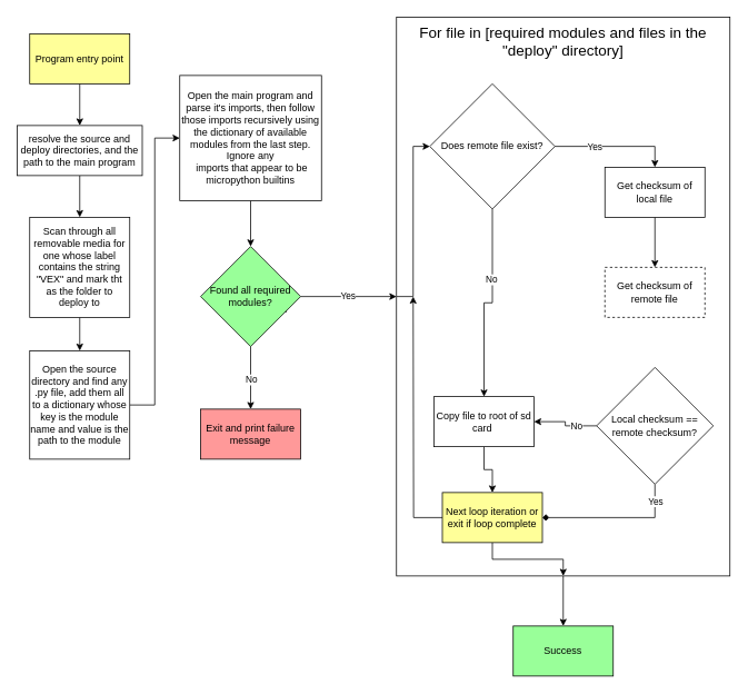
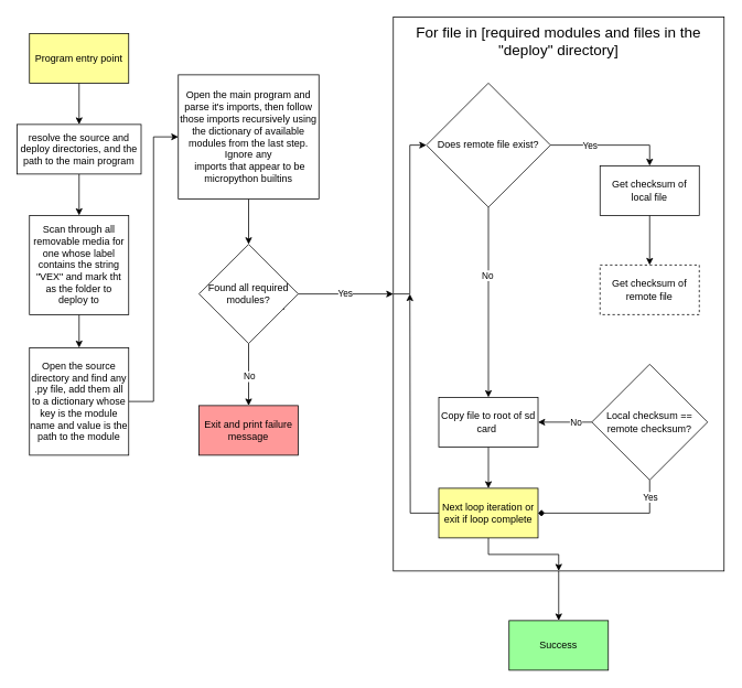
- <mxCell id="20" value="Found all required modules?" style="rhombus;whiteSpace=wrap;html=1;fillColor=#99ff99;" vertex="1" parent="1"><mxGeometry x="240" y="295" width="120" height="120" as="geometry" /></mxCell>
+ <mxCell id="20" value="Found all required modules?" style="rhombus;whiteSpace=wrap;html=1;" vertex="1" parent="1"><mxGeometry x="240" y="295" width="120" height="120" as="geometry" /></mxCell>
- <mxCell id="23" value="Copy file to root of sd card&amp;nbsp;" style="rounded=0;whiteSpace=wrap;html=1;" vertex="1" parent="1"><mxGeometry x="520" y="475" width="120" height="60" as="geometry" /></mxCell>
+ <mxCell id="23" value="Copy file to root of sd card&amp;nbsp;" style="rounded=0;whiteSpace=wrap;html=1;" vertex="1" parent="1"><mxGeometry x="530" y="480" width="120" height="60" as="geometry" /></mxCell>
